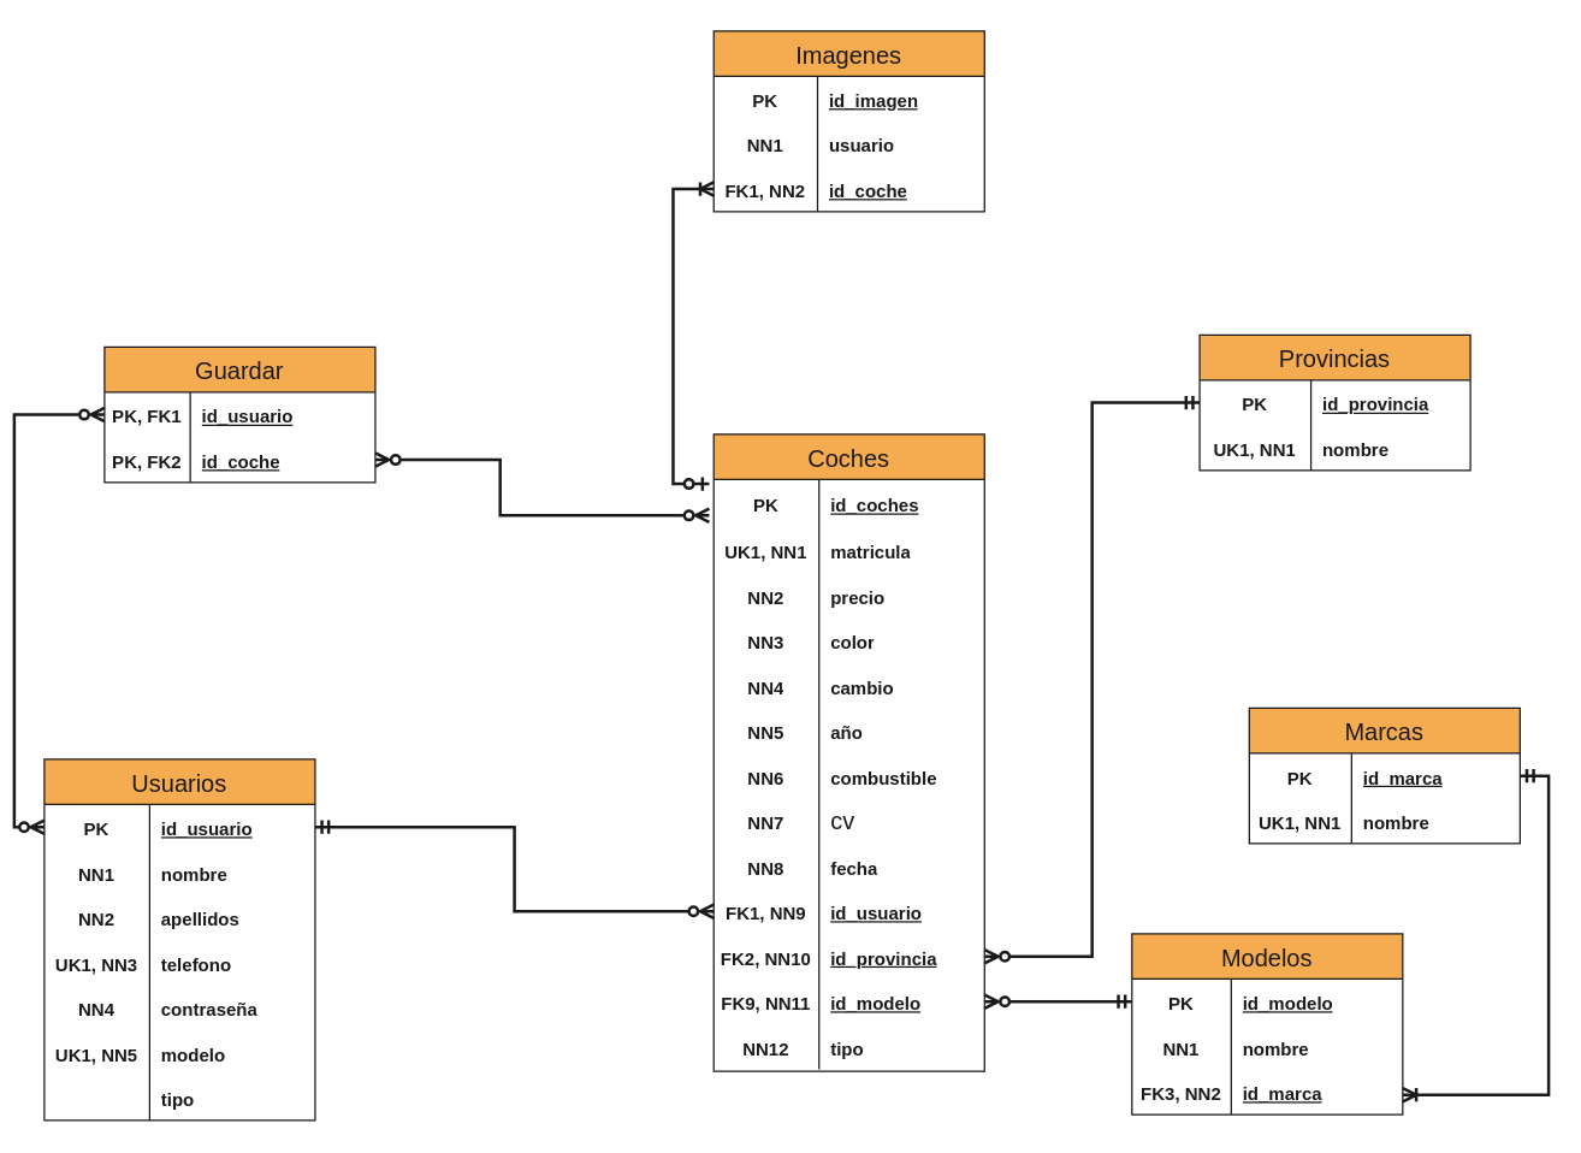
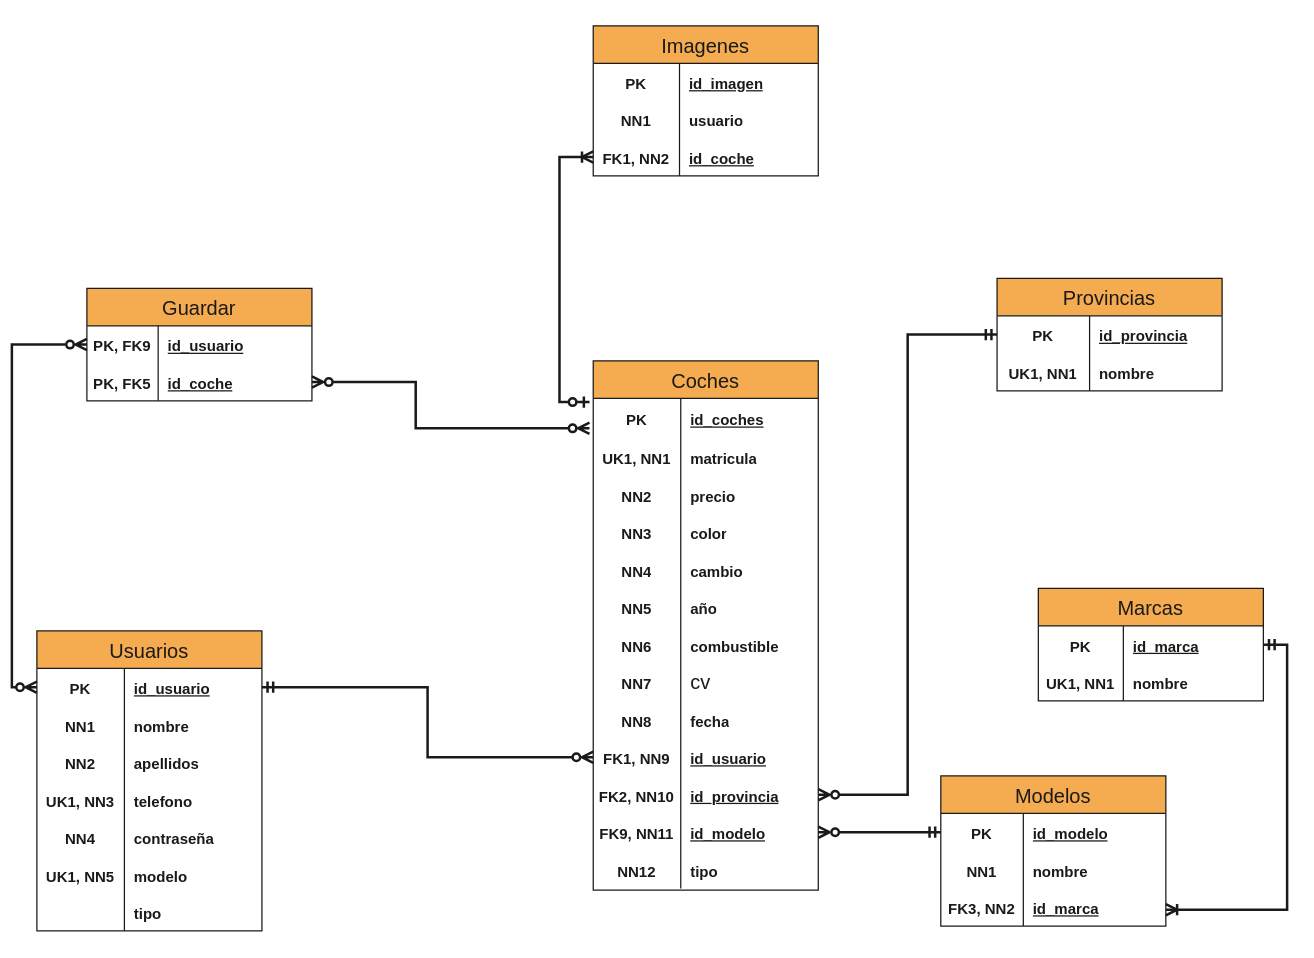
- <mxCell id="66" value="&lt;span style=&quot;font-size: 12px; font-weight: 700; text-wrap-mode: nowrap;&quot;&gt;PK, FK1&lt;/span&gt;" style="shape=partialRectangle;html=1;whiteSpace=wrap;connectable=0;fillColor=none;top=0;left=0;bottom=0;right=0;overflow=hidden;strokeColor=light-dark(#1A1A1A,#020202);fontSize=16;fontColor=light-dark(#1A1A1A,#020202);" parent="65" vertex="1"><mxGeometry width="57" height="30" as="geometry"><mxRectangle width="57" height="30" as="alternateBounds" /></mxGeometry></mxCell>
+ <mxCell id="66" value="&lt;span style=&quot;font-size: 12px; font-weight: 700; text-wrap-mode: nowrap;&quot;&gt;PK, FK9&lt;/span&gt;" style="shape=partialRectangle;html=1;whiteSpace=wrap;connectable=0;fillColor=none;top=0;left=0;bottom=0;right=0;overflow=hidden;strokeColor=light-dark(#1A1A1A,#020202);fontSize=16;fontColor=light-dark(#1A1A1A,#020202);" parent="65" vertex="1"><mxGeometry width="57" height="30" as="geometry"><mxRectangle width="57" height="30" as="alternateBounds" /></mxGeometry></mxCell>
- <mxCell id="69" value="&lt;span style=&quot;font-size: 12px; font-weight: 700; text-wrap-mode: nowrap;&quot;&gt;PK, FK2&lt;/span&gt;" style="shape=partialRectangle;html=1;whiteSpace=wrap;connectable=0;fillColor=none;top=0;left=0;bottom=0;right=0;overflow=hidden;strokeColor=light-dark(#1A1A1A,#020202);fontSize=16;fontColor=light-dark(#1A1A1A,#020202);" parent="68" vertex="1"><mxGeometry width="57" height="30" as="geometry"><mxRectangle width="57" height="30" as="alternateBounds" /></mxGeometry></mxCell>
+ <mxCell id="69" value="&lt;span style=&quot;font-size: 12px; font-weight: 700; text-wrap-mode: nowrap;&quot;&gt;PK, FK5&lt;/span&gt;" style="shape=partialRectangle;html=1;whiteSpace=wrap;connectable=0;fillColor=none;top=0;left=0;bottom=0;right=0;overflow=hidden;strokeColor=light-dark(#1A1A1A,#020202);fontSize=16;fontColor=light-dark(#1A1A1A,#020202);" parent="68" vertex="1"><mxGeometry width="57" height="30" as="geometry"><mxRectangle width="57" height="30" as="alternateBounds" /></mxGeometry></mxCell>
